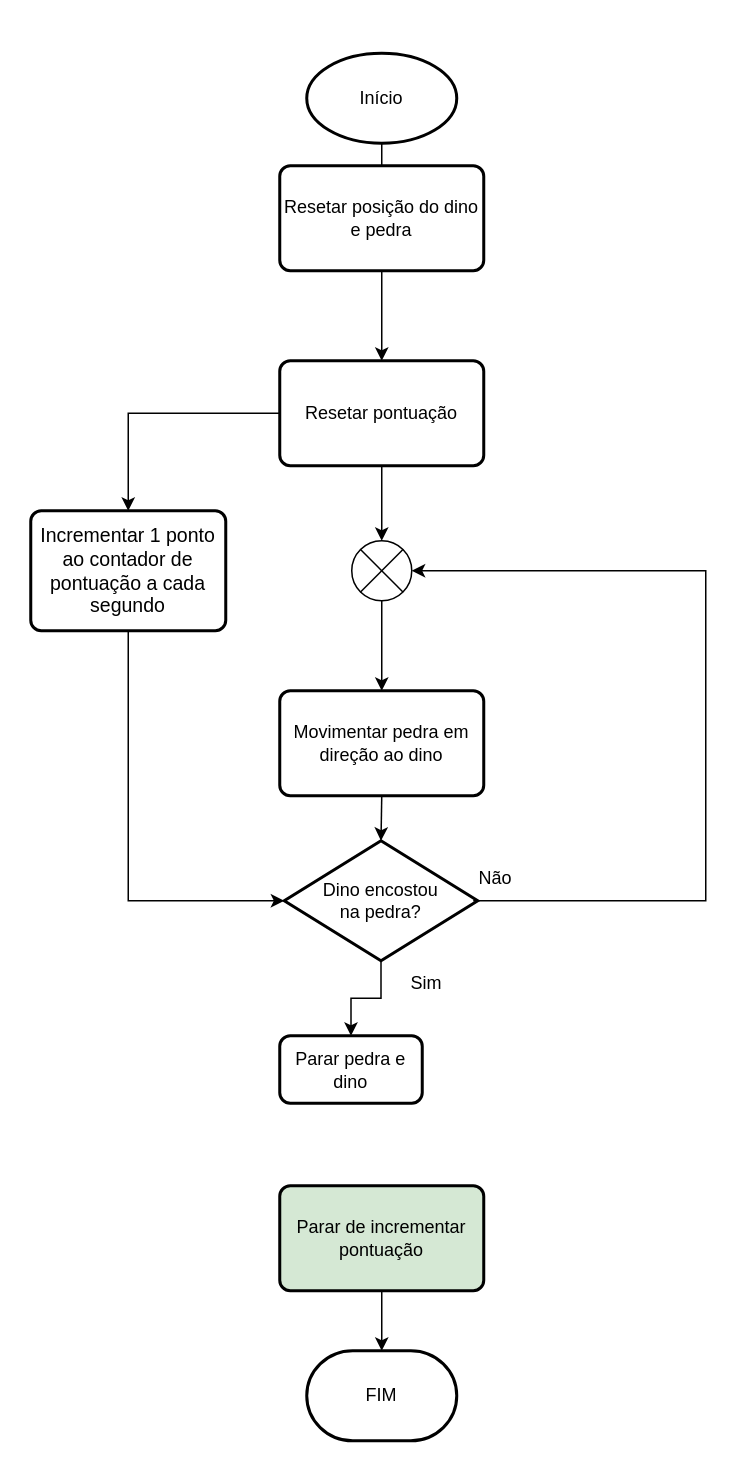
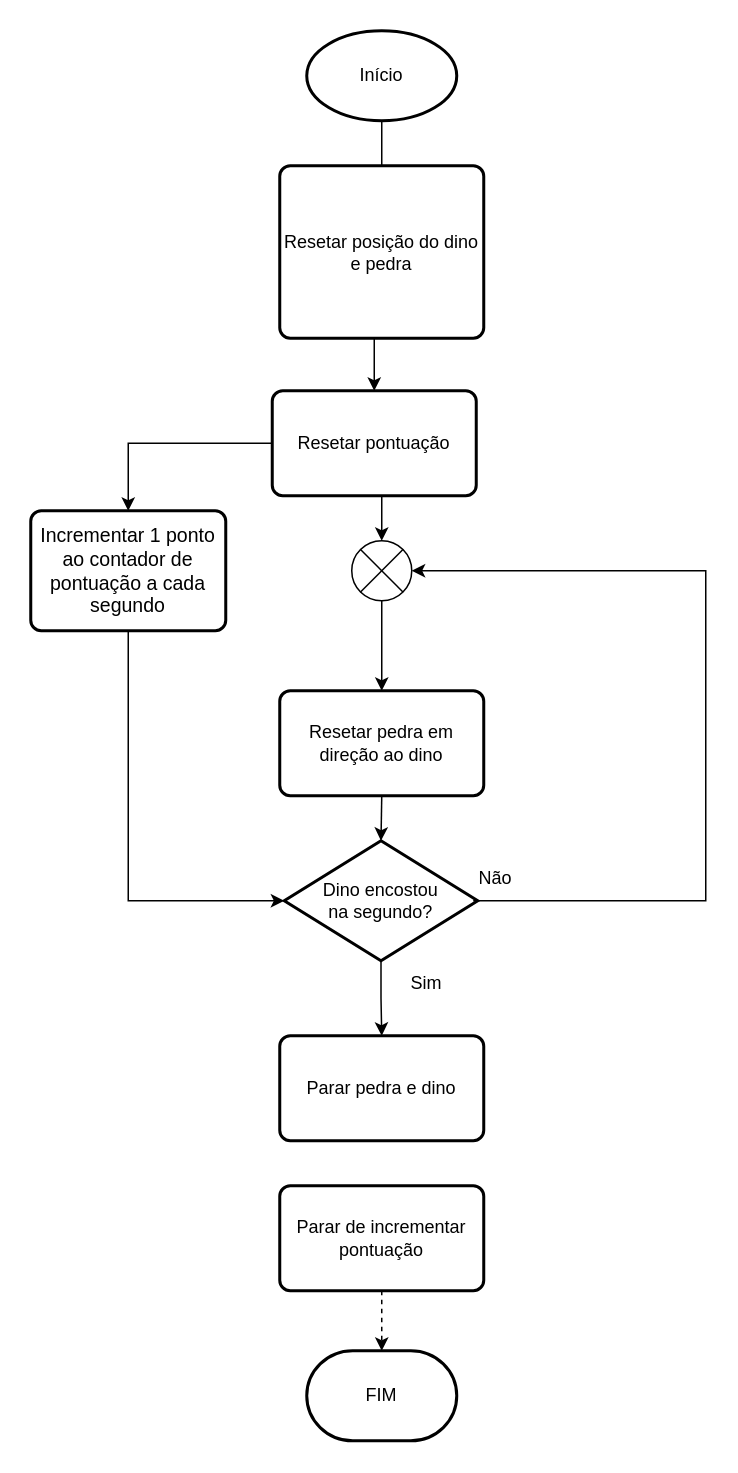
- <mxCell id="3" value="Início" style="strokeWidth=2;html=1;shape=mxgraph.flowchart.start_1;whiteSpace=wrap;" vertex="1" parent="1"><mxGeometry x="204" y="35" width="100" height="60" as="geometry" /></mxCell>
+ <mxCell id="3" value="Início" style="strokeWidth=2;html=1;shape=mxgraph.flowchart.start_1;whiteSpace=wrap;" vertex="1" parent="1"><mxGeometry x="204" y="20" width="100" height="60" as="geometry" /></mxCell>
- <mxCell id="17" value="Resetar posição do dino&lt;br&gt;e pedra" style="rounded=1;whiteSpace=wrap;html=1;absoluteArcSize=1;arcSize=14;strokeWidth=2;" vertex="1" parent="1"><mxGeometry x="186" y="110" width="136" height="70" as="geometry" /></mxCell>
+ <mxCell id="17" value="Resetar posição do dino&lt;br&gt;e pedra" style="rounded=1;whiteSpace=wrap;html=1;absoluteArcSize=1;arcSize=14;strokeWidth=2;" vertex="1" parent="1"><mxGeometry x="186" y="110" width="136" height="115" as="geometry" /></mxCell>
- <mxCell id="19" value="Resetar pontuação" style="rounded=1;whiteSpace=wrap;html=1;absoluteArcSize=1;arcSize=14;strokeWidth=2;" vertex="1" parent="1"><mxGeometry x="186" y="240" width="136" height="70" as="geometry" /></mxCell>
+ <mxCell id="19" value="Resetar pontuação" style="rounded=1;whiteSpace=wrap;html=1;absoluteArcSize=1;arcSize=14;strokeWidth=2;" vertex="1" parent="1"><mxGeometry x="181" y="260" width="136" height="70" as="geometry" /></mxCell>
- <mxCell id="4" value="Movimentar pedra em direção ao dino" style="rounded=1;whiteSpace=wrap;html=1;absoluteArcSize=1;arcSize=14;strokeWidth=2;" vertex="1" parent="1"><mxGeometry x="186" y="460" width="136" height="70" as="geometry" /></mxCell>
+ <mxCell id="4" value="Resetar pedra em direção ao dino" style="rounded=1;whiteSpace=wrap;html=1;absoluteArcSize=1;arcSize=14;strokeWidth=2;" vertex="1" parent="1"><mxGeometry x="186" y="460" width="136" height="70" as="geometry" /></mxCell>
- <mxCell id="8" value="Dino encostou&lt;br&gt;na pedra?" style="strokeWidth=2;html=1;shape=mxgraph.flowchart.decision;whiteSpace=wrap;" vertex="1" parent="1"><mxGeometry x="189" y="560" width="129" height="80" as="geometry" /></mxCell>
+ <mxCell id="8" value="Dino encostou&lt;br&gt;na segundo?" style="strokeWidth=2;html=1;shape=mxgraph.flowchart.decision;whiteSpace=wrap;" vertex="1" parent="1"><mxGeometry x="189" y="560" width="129" height="80" as="geometry" /></mxCell>
- <mxCell id="12" value="Parar pedra e dino" style="rounded=1;whiteSpace=wrap;html=1;absoluteArcSize=1;arcSize=14;strokeWidth=2;" vertex="1" parent="1"><mxGeometry x="186" y="690" width="95" height="45" as="geometry" /></mxCell>
+ <mxCell id="12" value="Parar pedra e dino" style="rounded=1;whiteSpace=wrap;html=1;absoluteArcSize=1;arcSize=14;strokeWidth=2;" vertex="1" parent="1"><mxGeometry x="186" y="690" width="136" height="70" as="geometry" /></mxCell>
- <mxCell id="13" value="Parar de incrementar pontuação" style="rounded=1;whiteSpace=wrap;html=1;absoluteArcSize=1;arcSize=14;strokeWidth=2;fillColor=#d5e8d4;" vertex="1" parent="1"><mxGeometry x="186" y="790" width="136" height="70" as="geometry" /></mxCell>
+ <mxCell id="13" value="Parar de incrementar pontuação" style="rounded=1;whiteSpace=wrap;html=1;absoluteArcSize=1;arcSize=14;strokeWidth=2;" vertex="1" parent="1"><mxGeometry x="186" y="790" width="136" height="70" as="geometry" /></mxCell>
- <mxCell id="22" style="edgeStyle=orthogonalEdgeStyle;rounded=0;orthogonalLoop=1;jettySize=auto;html=1;exitX=0.5;exitY=1;exitDx=0;exitDy=0;entryX=0.5;entryY=0;entryDx=0;entryDy=0;entryPerimeter=0;" edge="1" parent="1" source="13" target="21"><mxGeometry relative="1" as="geometry" /></mxCell>
+ <mxCell id="22" style="edgeStyle=orthogonalEdgeStyle;rounded=0;orthogonalLoop=1;jettySize=auto;html=1;exitX=0.5;exitY=1;exitDx=0;exitDy=0;entryX=0.5;entryY=0;entryDx=0;entryDy=0;entryPerimeter=0;dashed=1;" edge="1" parent="1" source="13" target="21"><mxGeometry relative="1" as="geometry" /></mxCell>
